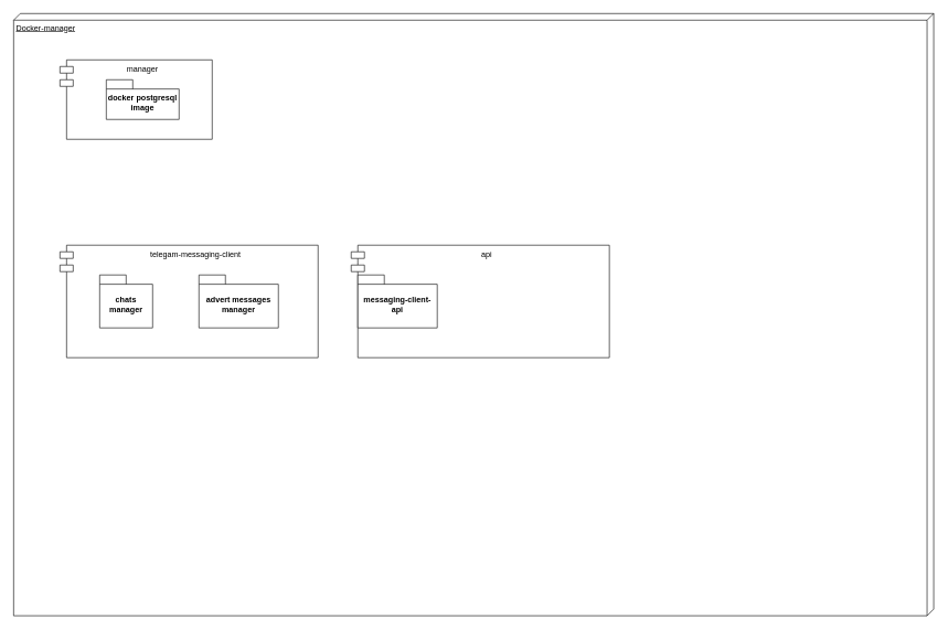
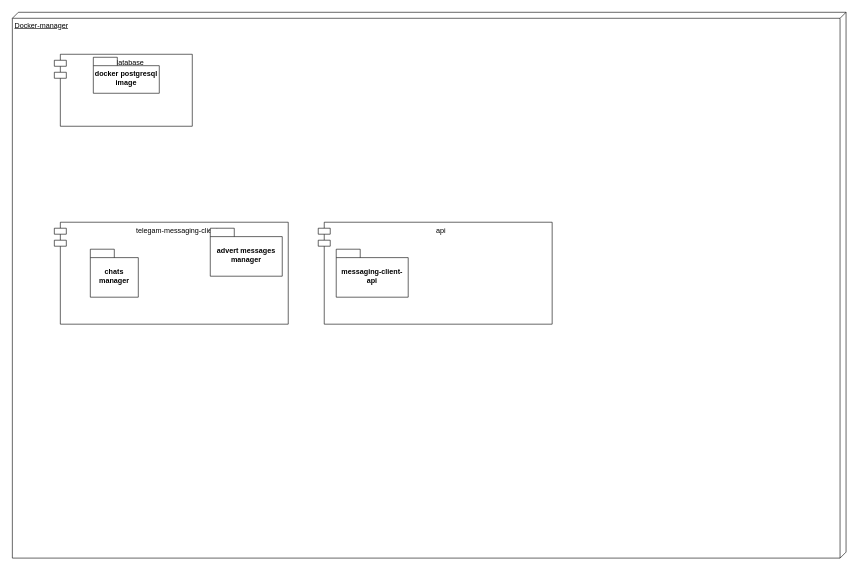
- <mxCell id="3" value="manager" style="shape=module;align=left;spacingLeft=20;align=center;verticalAlign=top;whiteSpace=wrap;html=1;" vertex="1" parent="1"><mxGeometry x="90" y="90" width="230" height="120" as="geometry" /></mxCell>
+ <mxCell id="3" value="database" style="shape=module;align=left;spacingLeft=20;align=center;verticalAlign=top;whiteSpace=wrap;html=1;" vertex="1" parent="1"><mxGeometry x="90" y="90" width="230" height="120" as="geometry" /></mxCell>
- <mxCell id="4" value="docker postgresql image" style="shape=folder;fontStyle=1;spacingTop=10;tabWidth=40;tabHeight=14;tabPosition=left;html=1;whiteSpace=wrap;" vertex="1" parent="1"><mxGeometry x="160" y="120" width="110" height="60" as="geometry" /></mxCell>
+ <mxCell id="4" value="docker postgresql image" style="shape=folder;fontStyle=1;spacingTop=10;tabWidth=40;tabHeight=14;tabPosition=left;html=1;whiteSpace=wrap;" vertex="1" parent="1"><mxGeometry x="155" y="95" width="110" height="60" as="geometry" /></mxCell>
- <mxCell id="8" value="advert messages manager" style="shape=folder;fontStyle=1;spacingTop=10;tabWidth=40;tabHeight=14;tabPosition=left;html=1;whiteSpace=wrap;" vertex="1" parent="5"><mxGeometry x="210" y="45" width="120" height="80" as="geometry" /></mxCell>
+ <mxCell id="8" value="advert messages manager" style="shape=folder;fontStyle=1;spacingTop=10;tabWidth=40;tabHeight=14;tabPosition=left;html=1;whiteSpace=wrap;" vertex="1" parent="5"><mxGeometry x="260" y="10" width="120" height="80" as="geometry" /></mxCell>
- <mxCell id="11" value="messaging-client-api" style="shape=folder;fontStyle=1;spacingTop=10;tabWidth=40;tabHeight=14;tabPosition=left;html=1;whiteSpace=wrap;" vertex="1" parent="9"><mxGeometry x="10" y="45" width="120" height="80" as="geometry" /></mxCell>
+ <mxCell id="11" value="messaging-client-api" style="shape=folder;fontStyle=1;spacingTop=10;tabWidth=40;tabHeight=14;tabPosition=left;html=1;whiteSpace=wrap;" vertex="1" parent="9"><mxGeometry x="30" y="45" width="120" height="80" as="geometry" /></mxCell>
